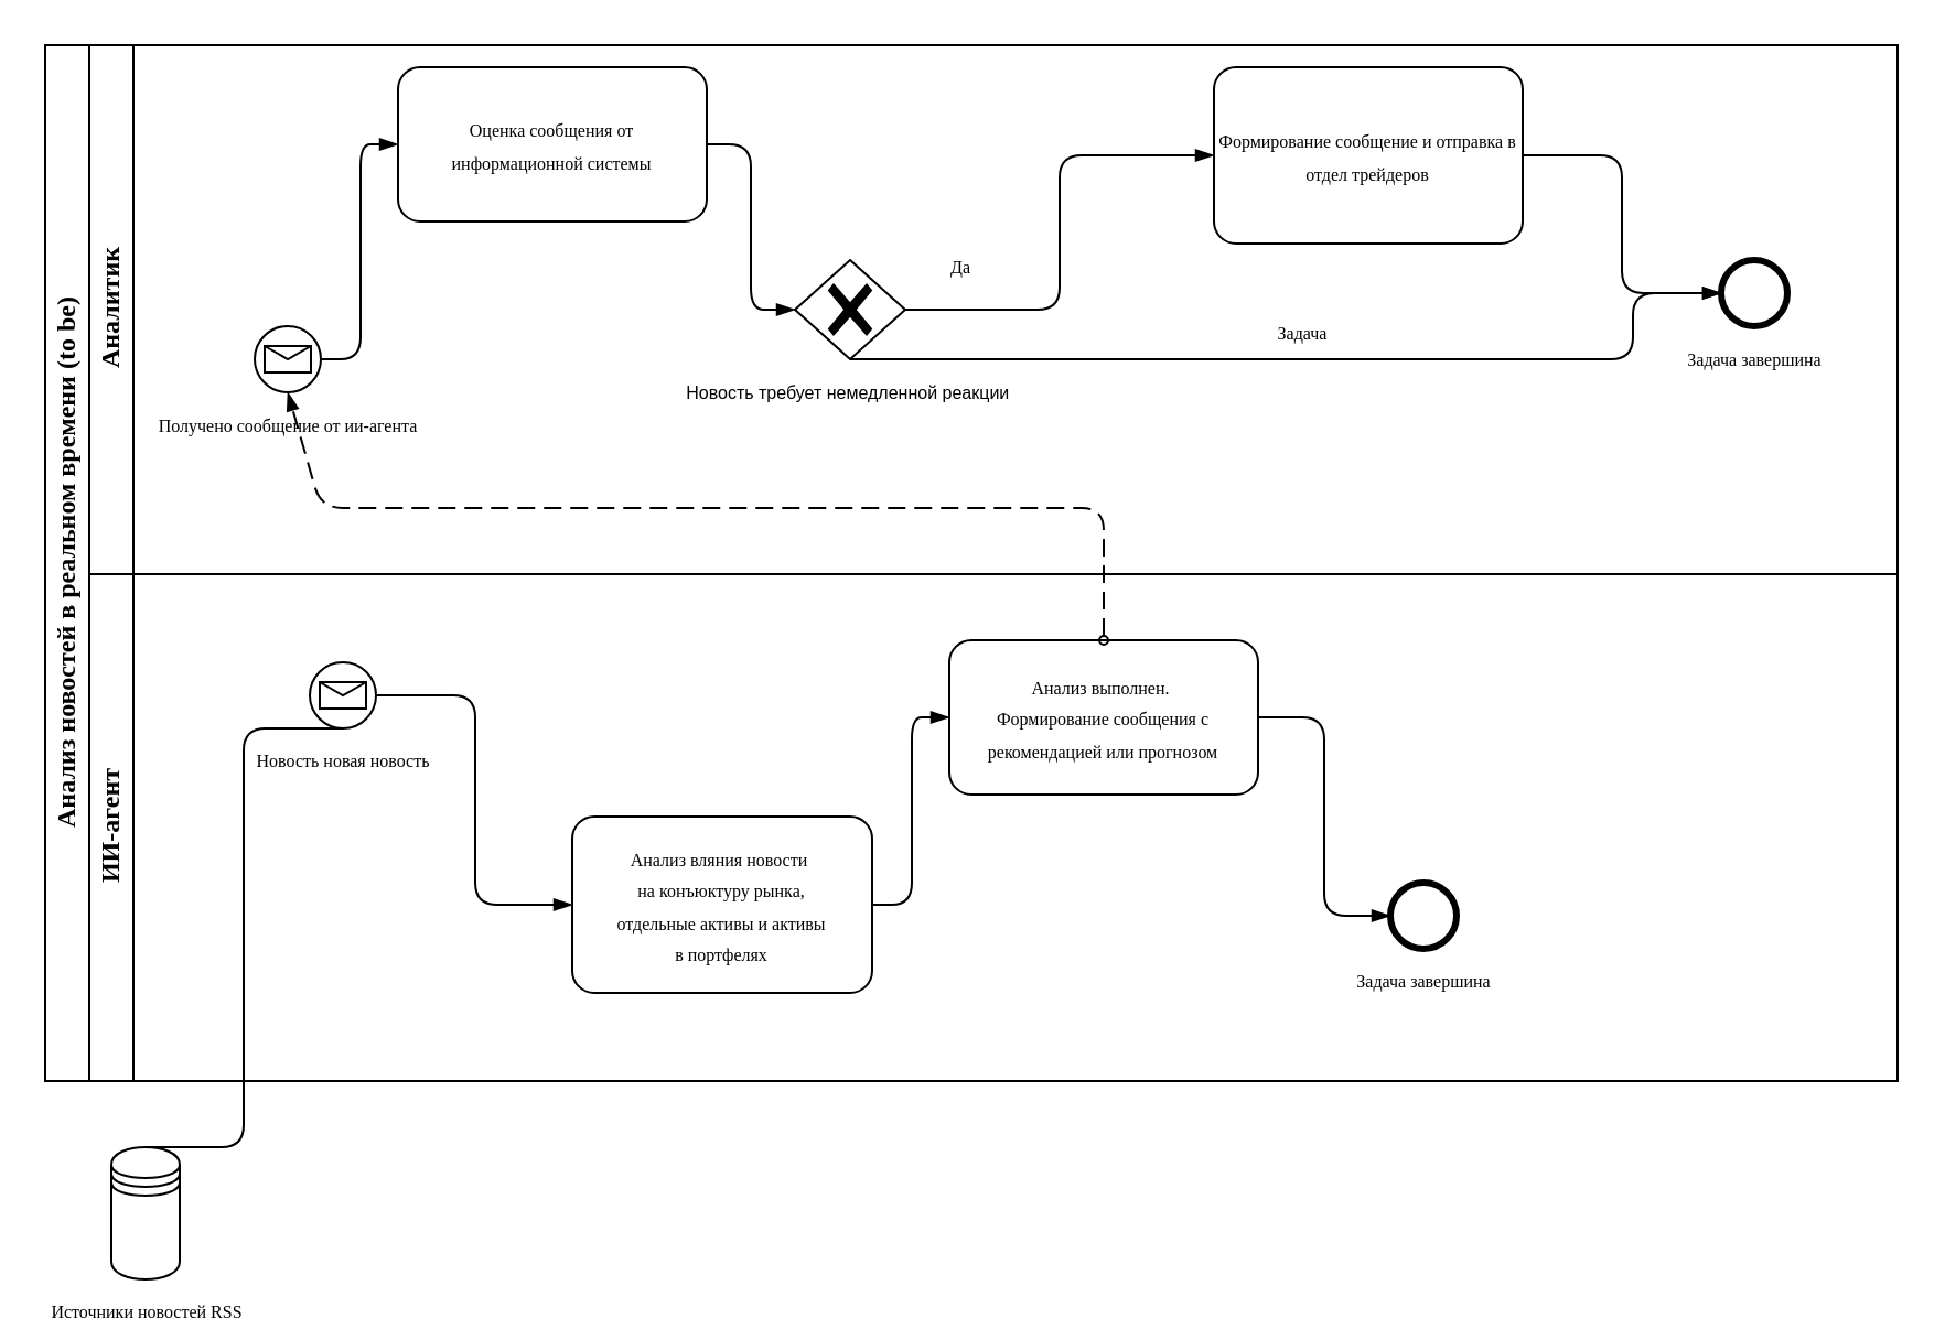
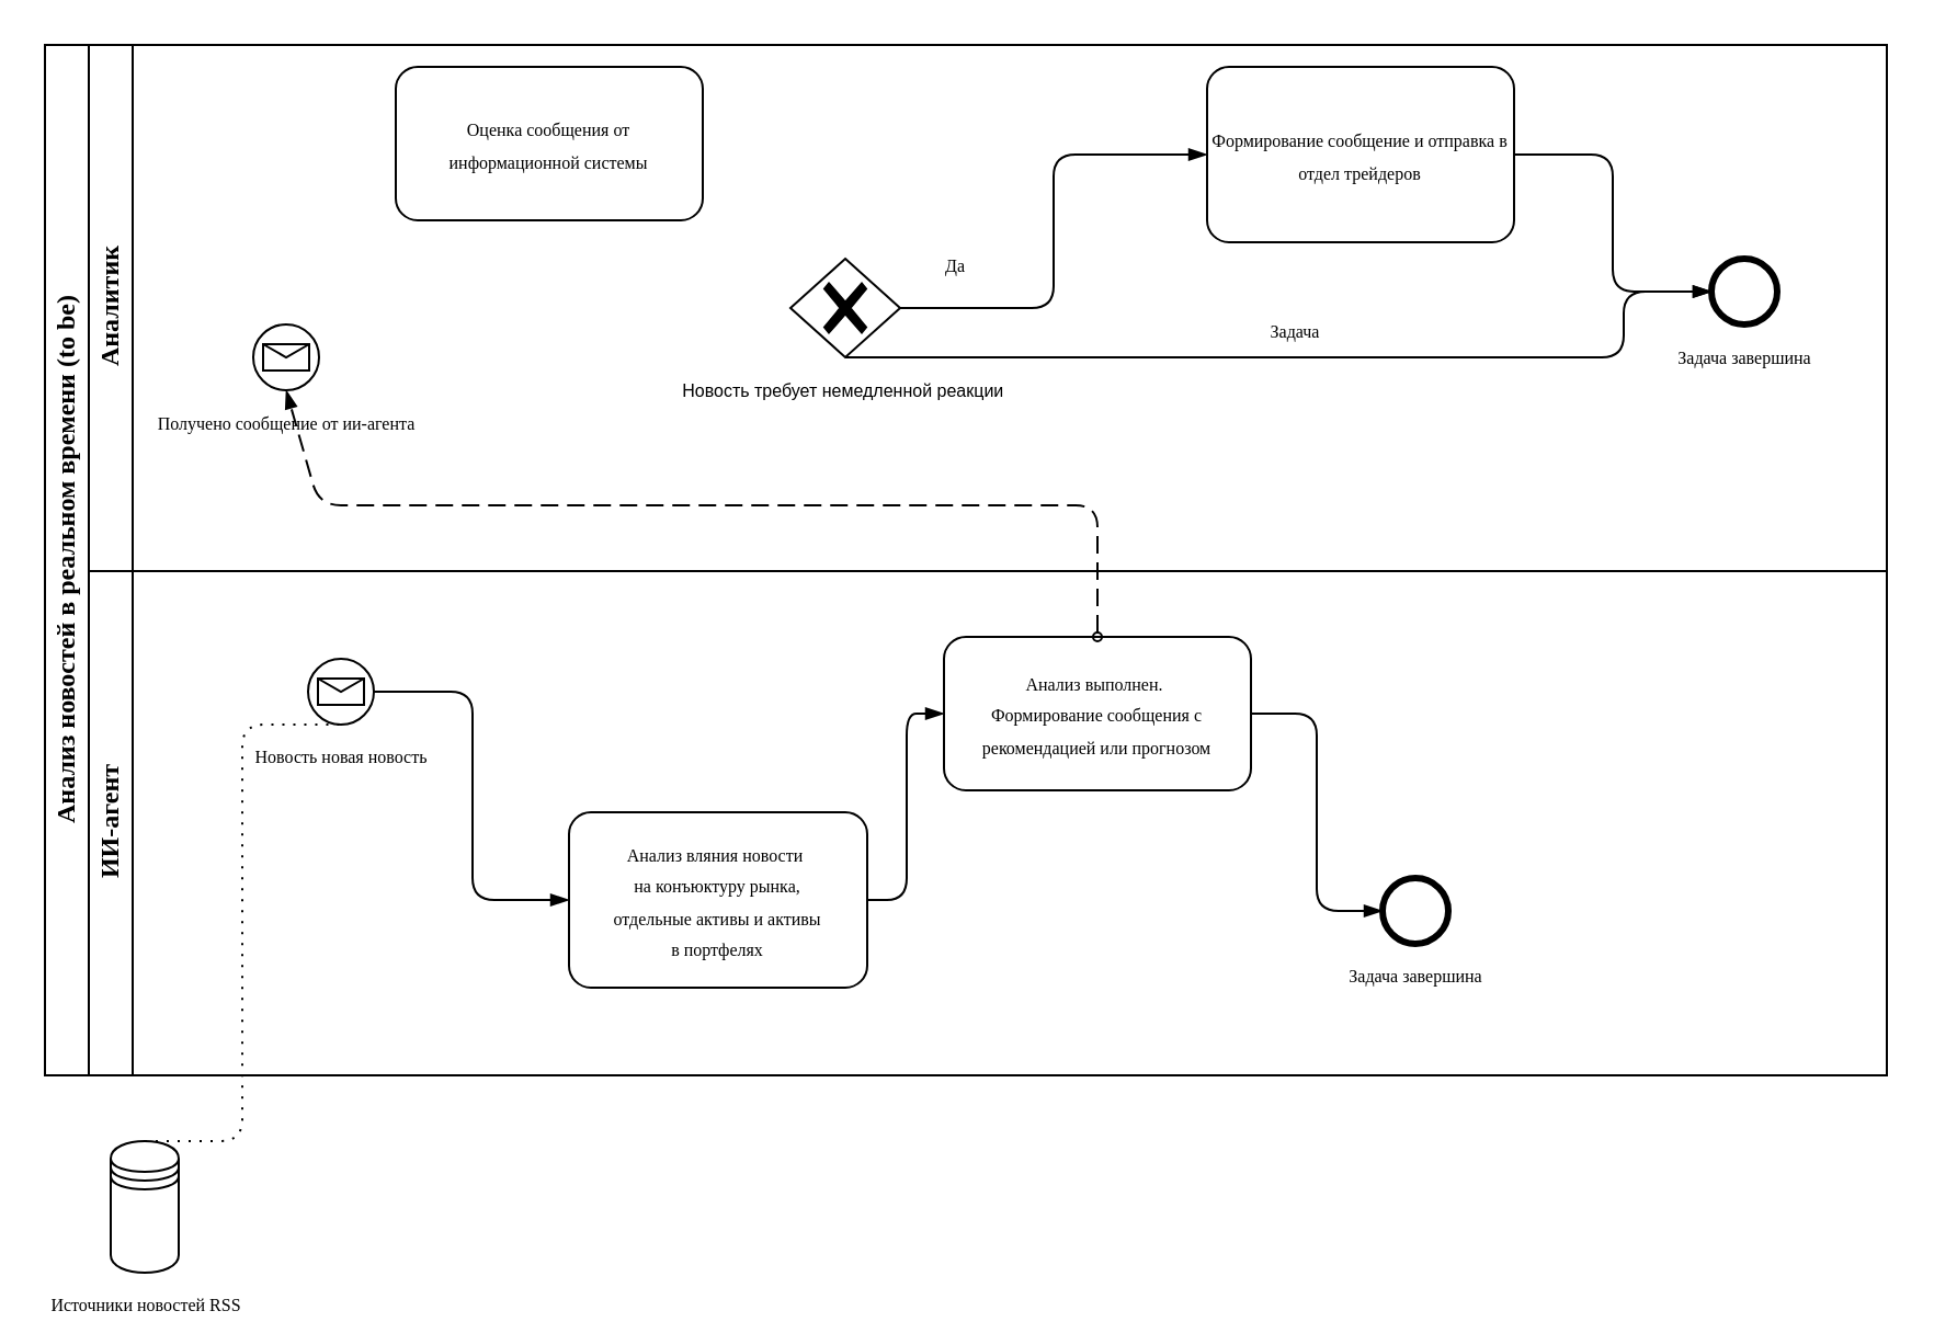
- <mxCell id="7" value="" style="edgeStyle=elbowEdgeStyle;fontSize=12;html=1;endArrow=blockThin;endFill=1;entryX=0;entryY=0.5;entryDx=0;entryDy=0;entryPerimeter=0;exitX=1;exitY=0.5;exitDx=0;exitDy=0;exitPerimeter=0;" parent="3" source="5" target="8" edge="1"><mxGeometry width="160" relative="1" as="geometry"><mxPoint x="230" y="190" as="sourcePoint" /><mxPoint x="320" y="120" as="targetPoint" /></mxGeometry></mxCell>
- <mxCell id="6" value="" style="edgeStyle=elbowEdgeStyle;fontSize=12;html=1;endArrow=blockThin;endFill=1;entryX=0;entryY=0.5;entryDx=0;entryDy=0;entryPerimeter=0;exitX=1;exitY=0.5;exitDx=0;exitDy=0;exitPerimeter=0;" parent="3" source="4" target="5" edge="1"><mxGeometry width="160" relative="1" as="geometry"><mxPoint x="40" y="100" as="sourcePoint" /><mxPoint x="200" y="100" as="targetPoint" /></mxGeometry></mxCell>
- <mxCell id="26" value="" style="edgeStyle=elbowEdgeStyle;fontSize=12;html=1;endFill=0;startFill=0;endSize=6;startSize=6;dashed=0;dashPattern=1 4;endArrow=none;startArrow=none;entryX=0.5;entryY=1;entryDx=0;entryDy=0;entryPerimeter=0;exitX=0.5;exitY=0;exitDx=0;exitDy=0;" parent="1" source="25" target="17" edge="1"><mxGeometry width="160" relative="1" as="geometry"><mxPoint x="160" y="420" as="sourcePoint" /><mxPoint x="145" y="360" as="targetPoint" /></mxGeometry></mxCell>
+ <mxCell id="26" value="" style="edgeStyle=elbowEdgeStyle;fontSize=12;html=1;endFill=0;startFill=0;endSize=6;startSize=6;dashed=1;dashPattern=1 4;endArrow=none;startArrow=none;entryX=0.5;entryY=1;entryDx=0;entryDy=0;entryPerimeter=0;exitX=0.5;exitY=0;exitDx=0;exitDy=0;" parent="1" source="25" target="17" edge="1"><mxGeometry width="160" relative="1" as="geometry"><mxPoint x="160" y="420" as="sourcePoint" /><mxPoint x="145" y="360" as="targetPoint" /></mxGeometry></mxCell>
